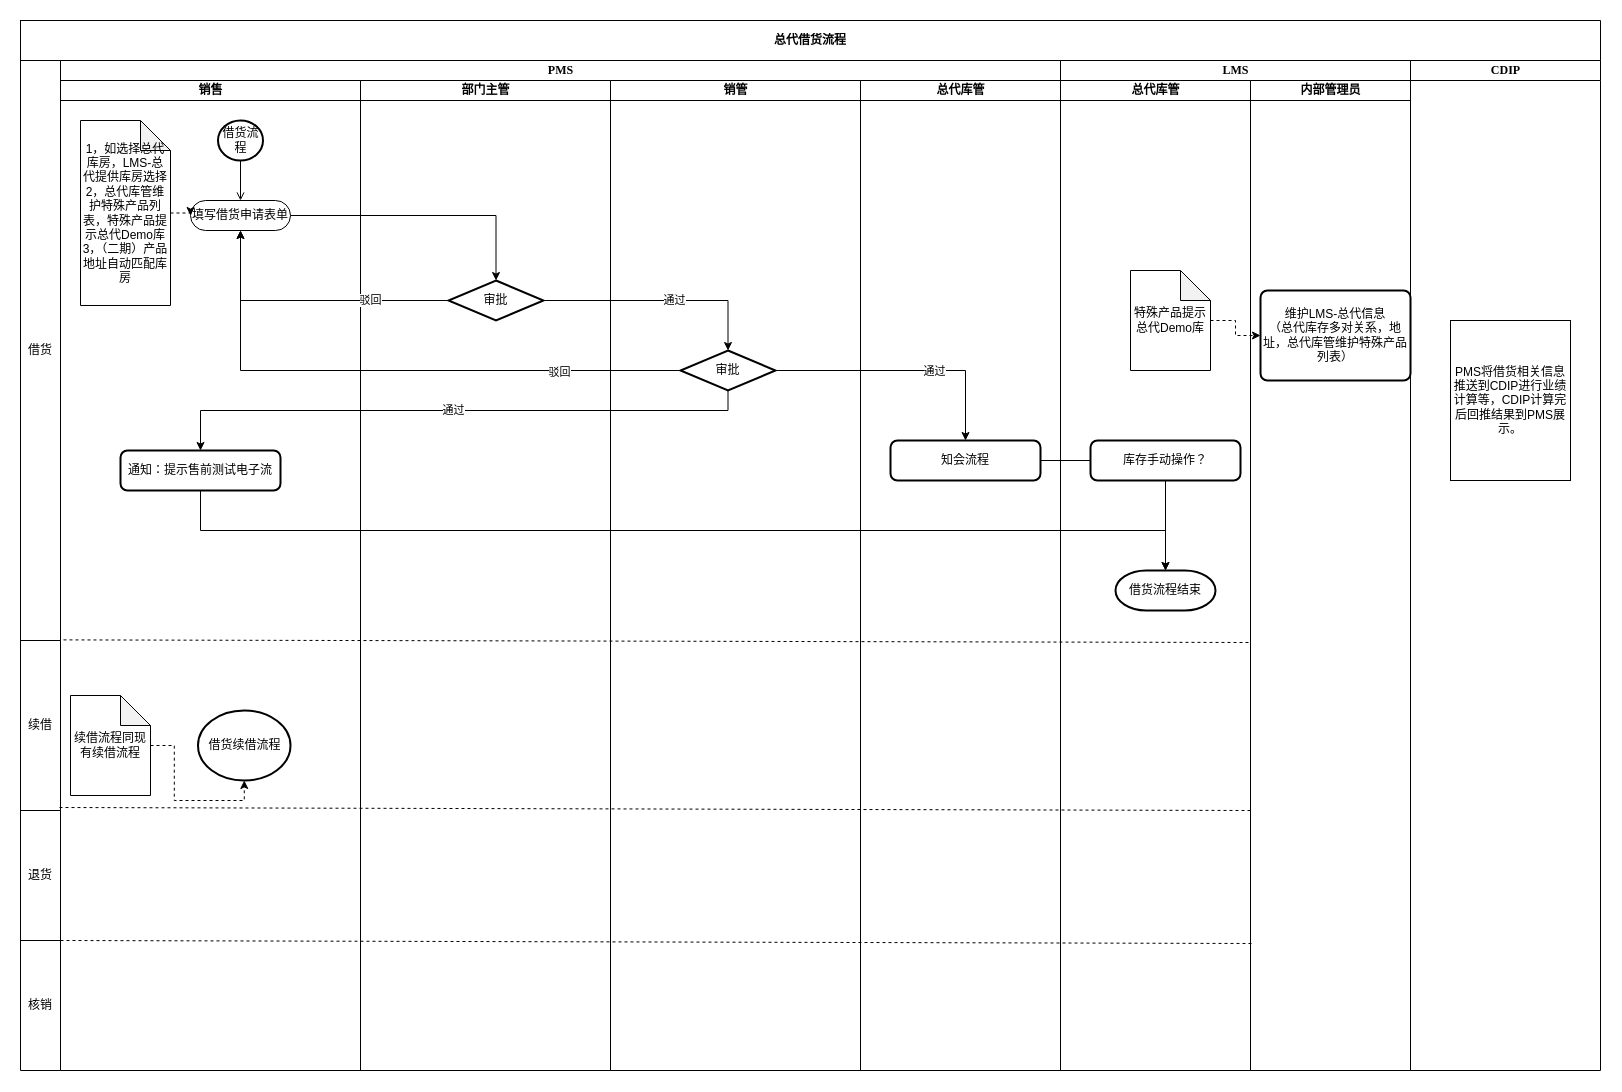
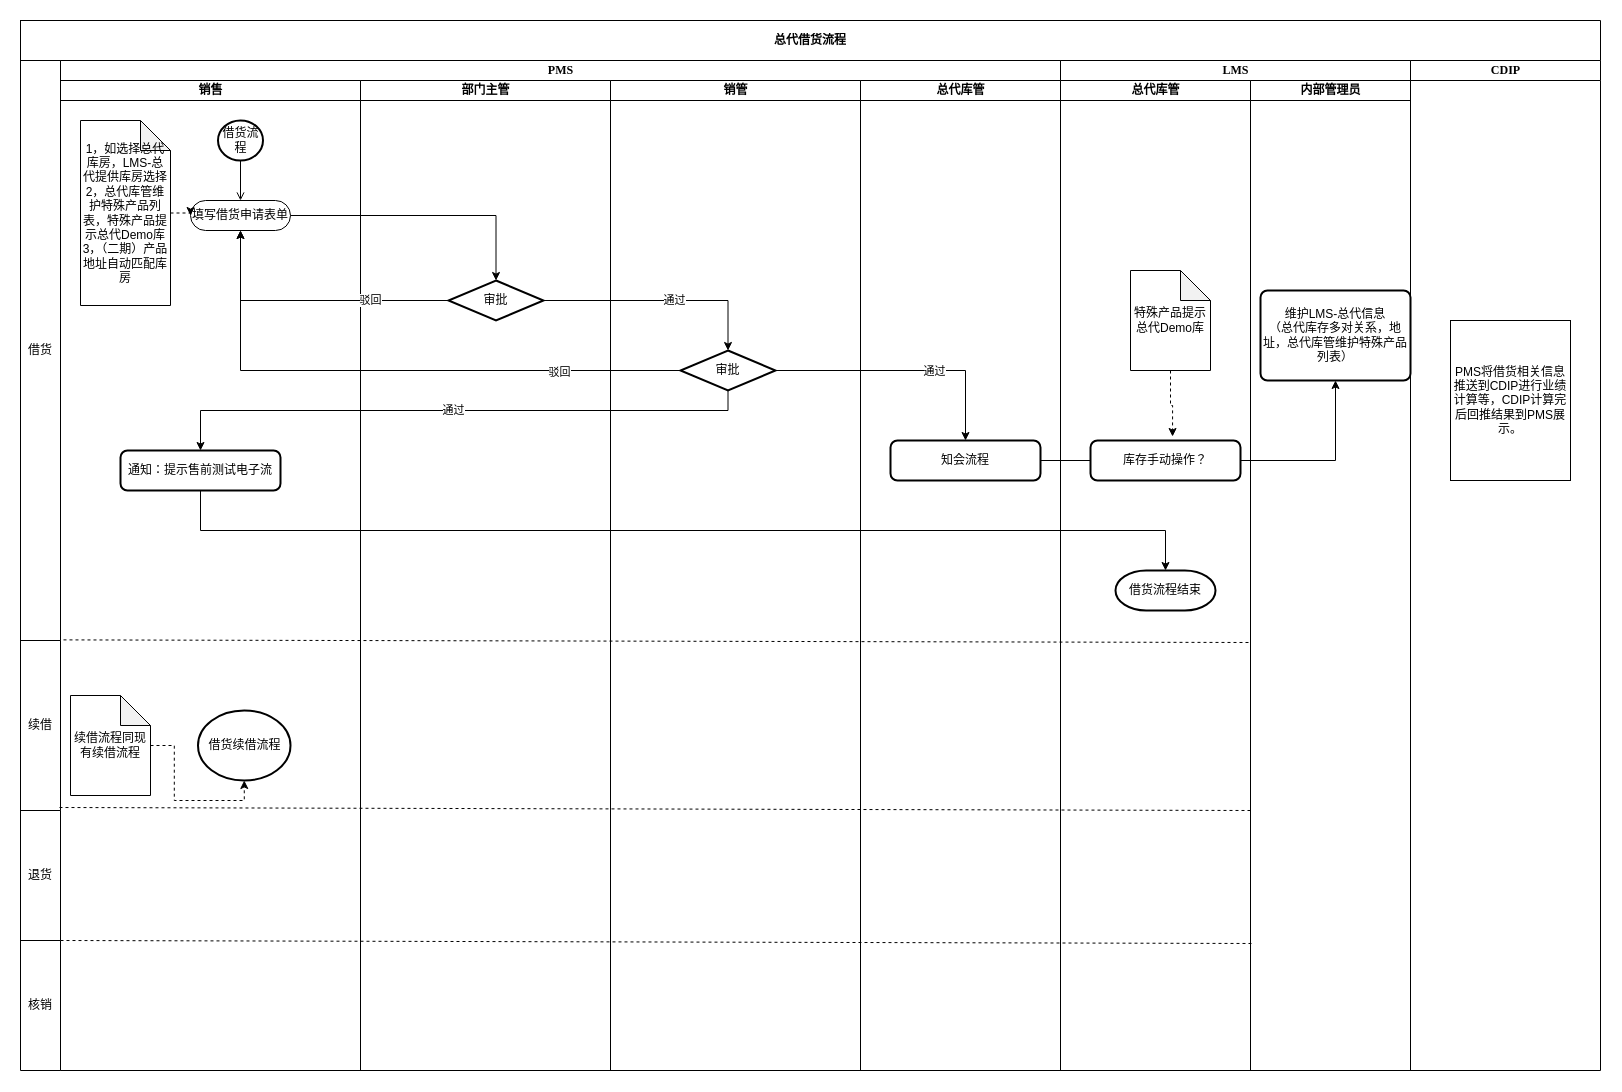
- <mxCell id="40" style="edgeStyle=orthogonalEdgeStyle;rounded=0;orthogonalLoop=1;jettySize=auto;html=1;dashed=1;" edge="1" parent="36" source="41" target="43"><mxGeometry relative="1" as="geometry" /></mxCell>
+ <mxCell id="40" style="edgeStyle=orthogonalEdgeStyle;rounded=0;orthogonalLoop=1;jettySize=auto;html=1;entryX=0.547;entryY=-0.1;entryDx=0;entryDy=0;entryPerimeter=0;dashed=1;" edge="1" parent="36" source="41" target="38"><mxGeometry relative="1" as="geometry" /></mxCell>
- <mxCell id="37" style="edgeStyle=orthogonalEdgeStyle;rounded=0;orthogonalLoop=1;jettySize=auto;html=1;entryX=0.5;entryY=0;entryDx=0;entryDy=0;entryPerimeter=0;" edge="1" parent="36" source="38" target="39"><mxGeometry relative="1" as="geometry" /></mxCell>
+ <mxCell id="37" style="edgeStyle=orthogonalEdgeStyle;rounded=0;orthogonalLoop=1;jettySize=auto;html=1;" edge="1" parent="36" source="38" target="43"><mxGeometry relative="1" as="geometry" /></mxCell>
